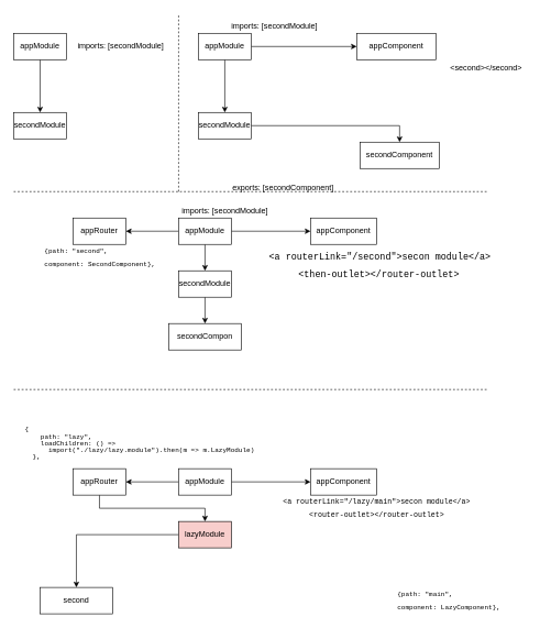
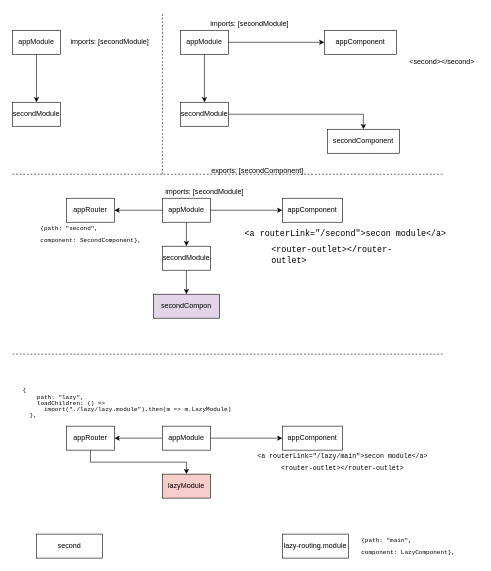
- <mxCell id="29" value="&lt;div style=&quot;font-family: &amp;#34;consolas&amp;#34; , &amp;#34;courier new&amp;#34; , monospace ; font-weight: normal ; font-size: 14px ; line-height: 19px&quot;&gt;&lt;div&gt;&amp;lt;then-outlet&amp;gt;&amp;lt;/router-outlet&amp;gt;&lt;/div&gt;&lt;/div&gt;" style="text;whiteSpace=wrap;html=1;" parent="1" vertex="1"><mxGeometry x="450" y="400" width="260" height="30" as="geometry" /></mxCell>
+ <mxCell id="29" value="&lt;div style=&quot;font-family: &amp;#34;consolas&amp;#34; , &amp;#34;courier new&amp;#34; , monospace ; font-weight: normal ; font-size: 14px ; line-height: 19px&quot;&gt;&lt;div&gt;&amp;lt;router-outlet&amp;gt;&amp;lt;/router-outlet&amp;gt;&lt;/div&gt;&lt;/div&gt;" style="text;whiteSpace=wrap;html=1;" parent="1" vertex="1"><mxGeometry x="450" y="400" width="260" height="30" as="geometry" /></mxCell>
- <mxCell id="26" value="secondCompon" style="rounded=0;whiteSpace=wrap;html=1;" parent="1" vertex="1"><mxGeometry x="255" y="490" width="110" height="40" as="geometry" /></mxCell>
+ <mxCell id="26" value="secondCompon" style="rounded=0;whiteSpace=wrap;html=1;fillColor=#e1d5e7;" parent="1" vertex="1"><mxGeometry x="255" y="490" width="110" height="40" as="geometry" /></mxCell>
- <mxCell id="38" value="" style="edgeStyle=orthogonalEdgeStyle;rounded=0;orthogonalLoop=1;jettySize=auto;html=1;" parent="1" source="39" target="41" edge="1"><mxGeometry relative="1" as="geometry" /></mxCell>
+ <mxCell id="40" value="lazy-routing.module" style="rounded=0;whiteSpace=wrap;html=1;" parent="1" vertex="1"><mxGeometry x="470" y="890" width="110" height="40" as="geometry" /></mxCell>
